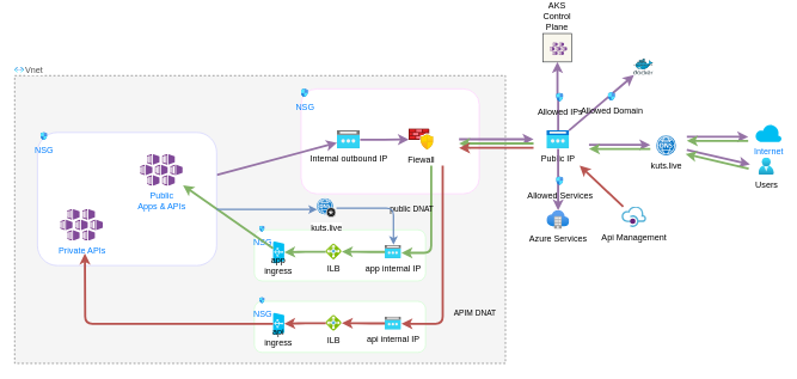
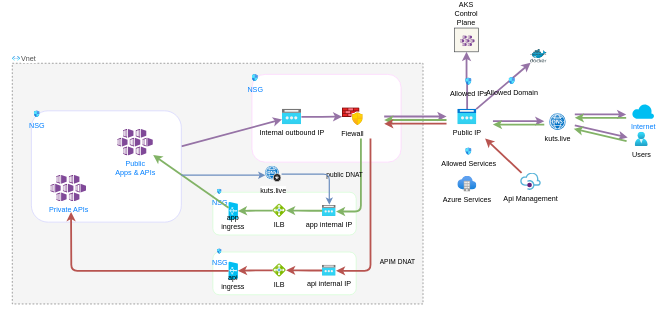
- <mxCell id="57" style="edgeStyle=none;rounded=1;sketch=0;orthogonalLoop=1;jettySize=auto;html=1;strokeWidth=3;fillColor=#e1d5e7;strokeColor=#9673a6;" parent="2" source="49" target="53" edge="1"><mxGeometry x="797.457" y="223.229" as="geometry" /></mxCell>
